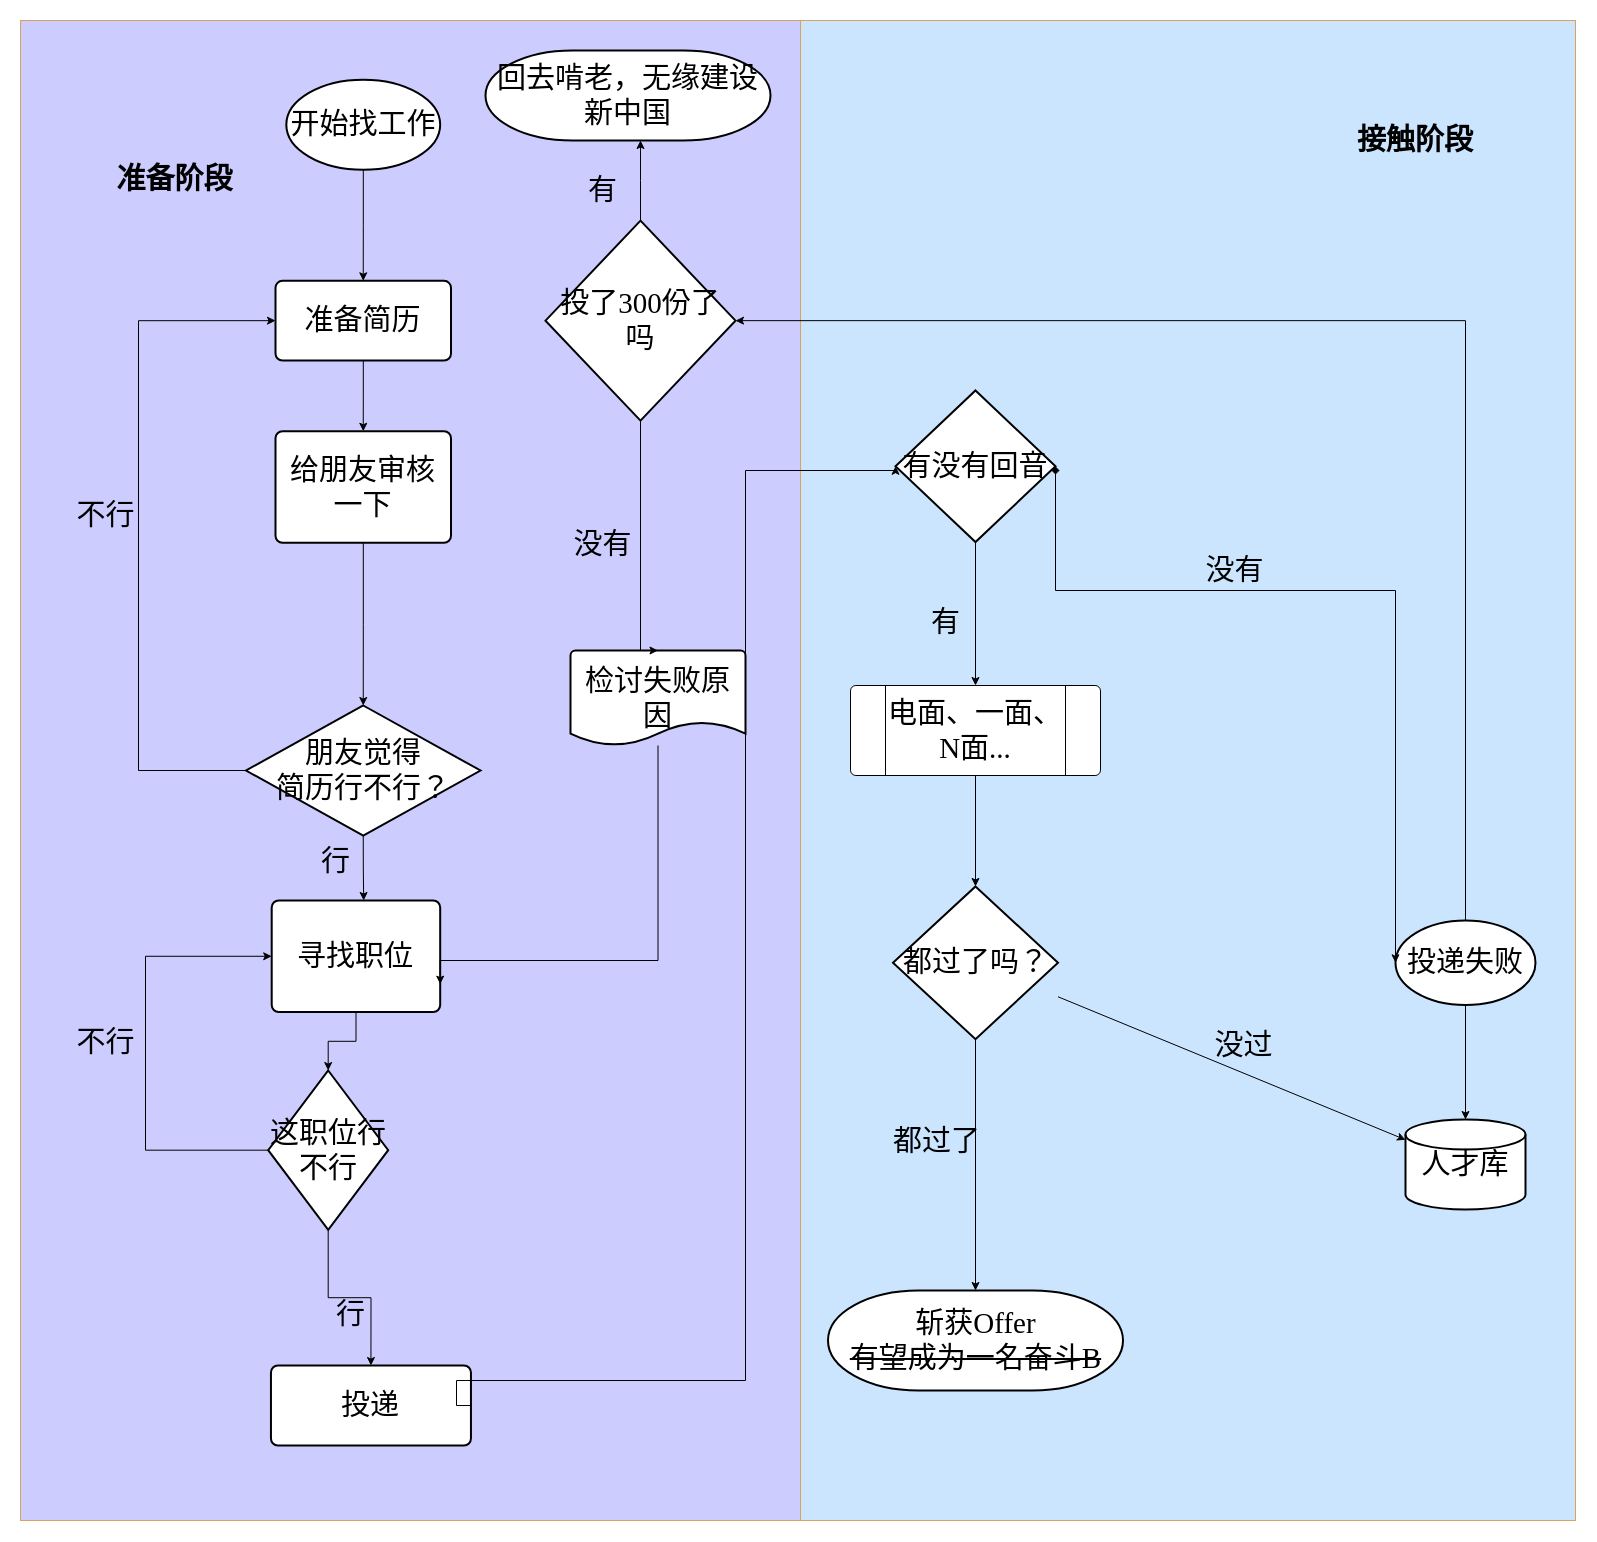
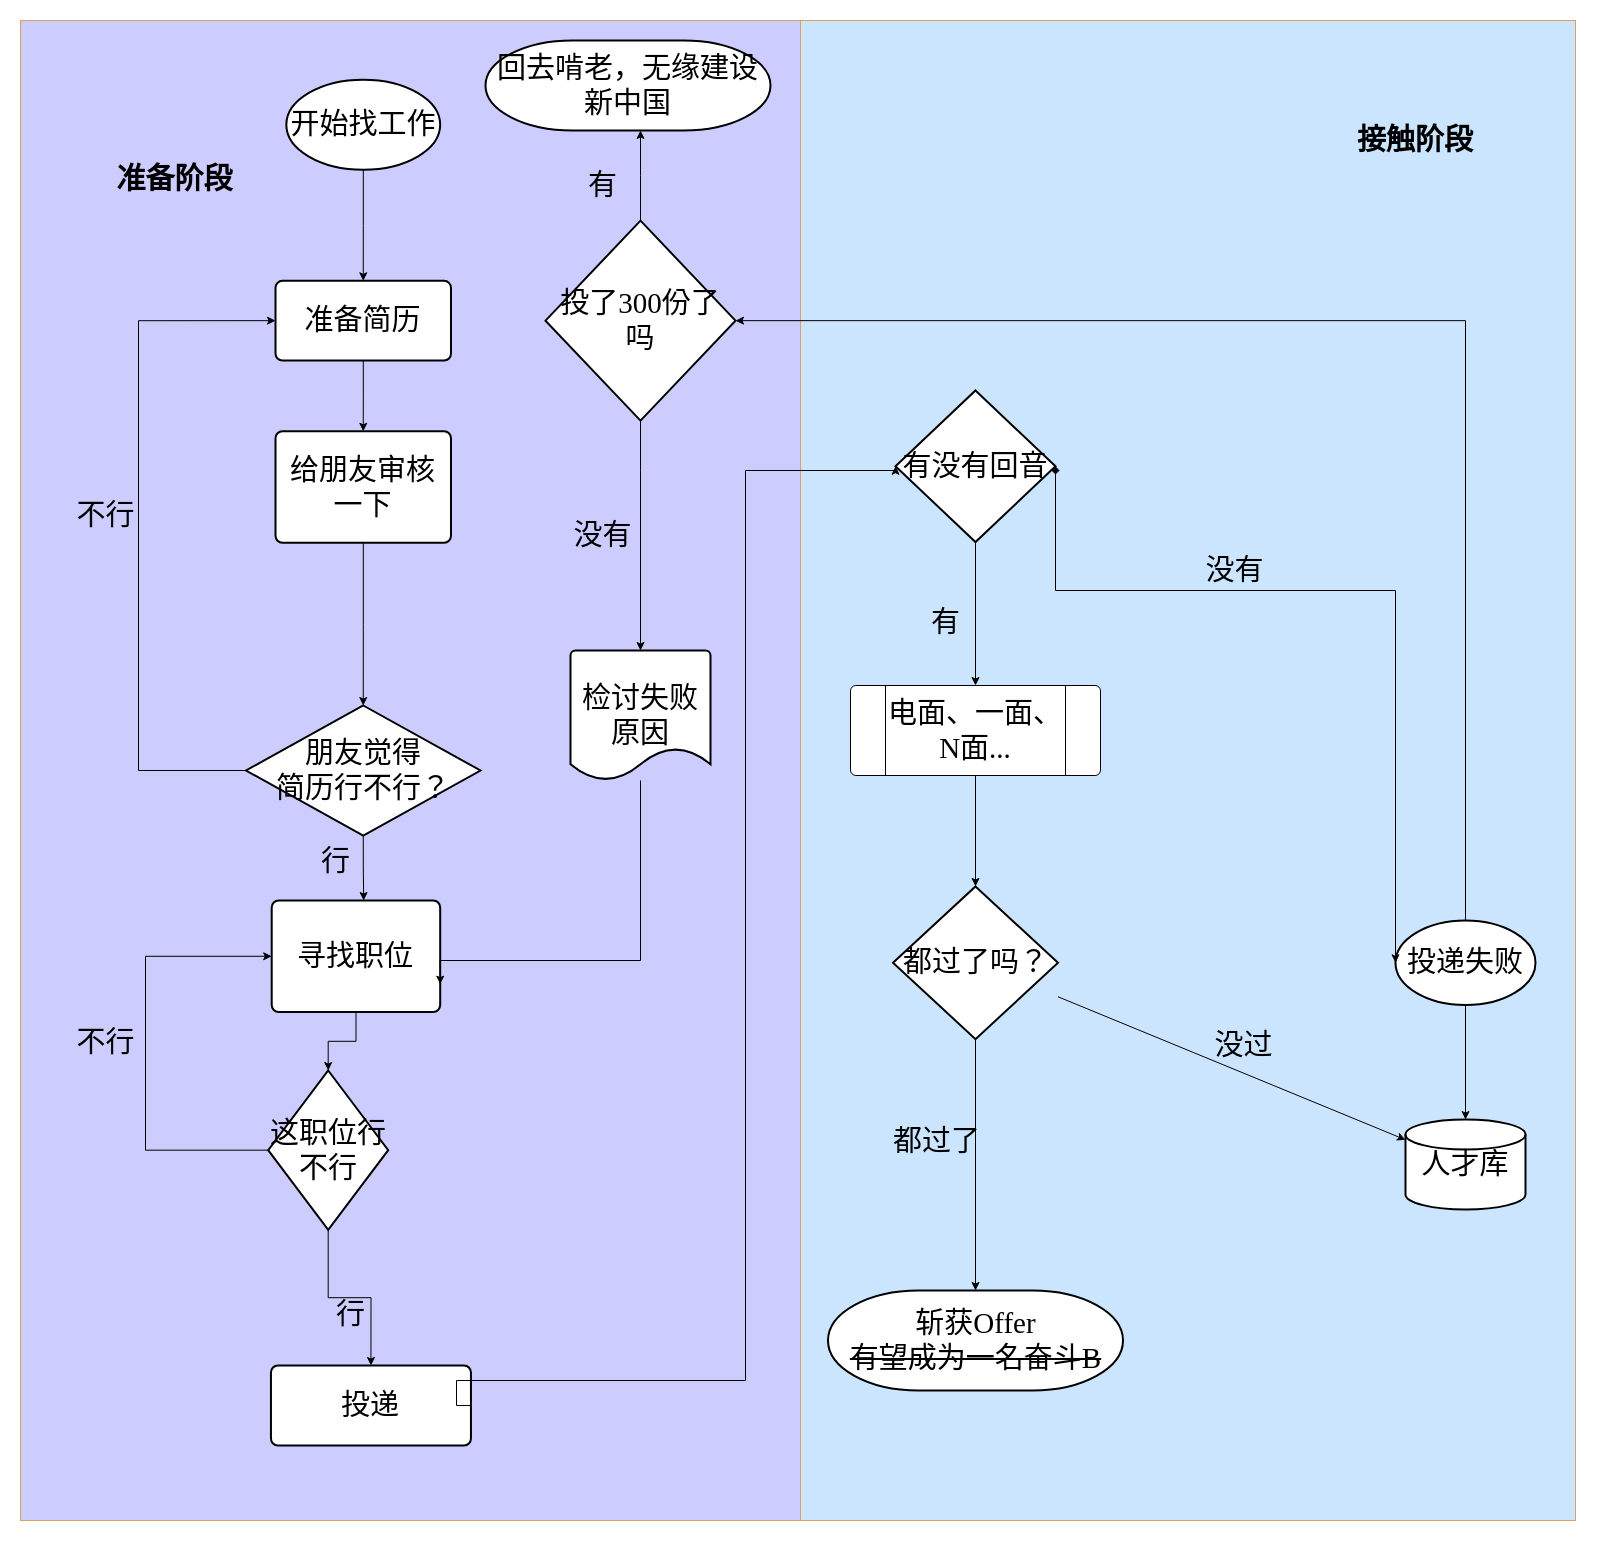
- <mxCell id="10" value="回去啃老，无缘建设新中国" style="strokeWidth=2;html=1;shape=mxgraph.flowchart.terminator;whiteSpace=wrap;fontSize=29;fontFamily=Georgia;" parent="2" vertex="1"><mxGeometry x="465" y="30" width="285" height="90" as="geometry" /></mxCell>
+ <mxCell id="10" value="回去啃老，无缘建设新中国" style="strokeWidth=2;html=1;shape=mxgraph.flowchart.terminator;whiteSpace=wrap;fontSize=29;fontFamily=Georgia;" parent="2" vertex="1"><mxGeometry x="465" y="20" width="285" height="90" as="geometry" /></mxCell>
- <mxCell id="18" value="检讨失败原因" style="strokeWidth=2;html=1;shape=mxgraph.flowchart.document2;whiteSpace=wrap;size=0.25;fontSize=29;fontFamily=Georgia;" parent="2" vertex="1"><mxGeometry x="550" y="630" width="175" height="95" as="geometry" /></mxCell>
+ <mxCell id="18" value="检讨失败原因" style="strokeWidth=2;html=1;shape=mxgraph.flowchart.document2;whiteSpace=wrap;size=0.25;fontSize=29;fontFamily=Georgia;" parent="2" vertex="1"><mxGeometry x="550" y="630" width="140" height="130" as="geometry" /></mxCell>
